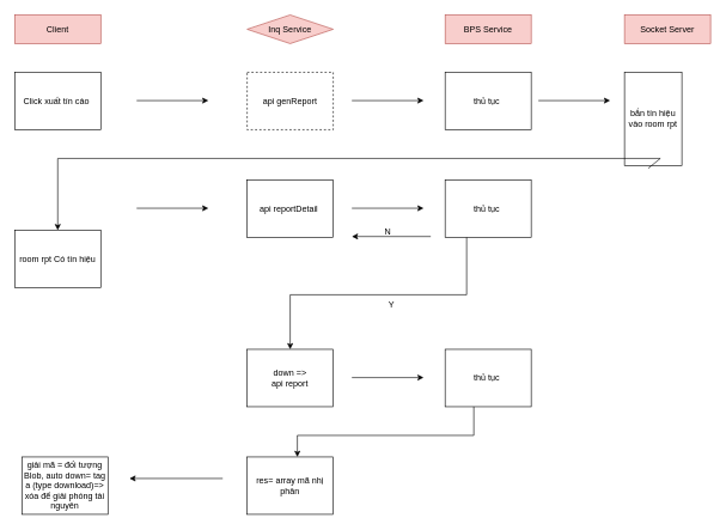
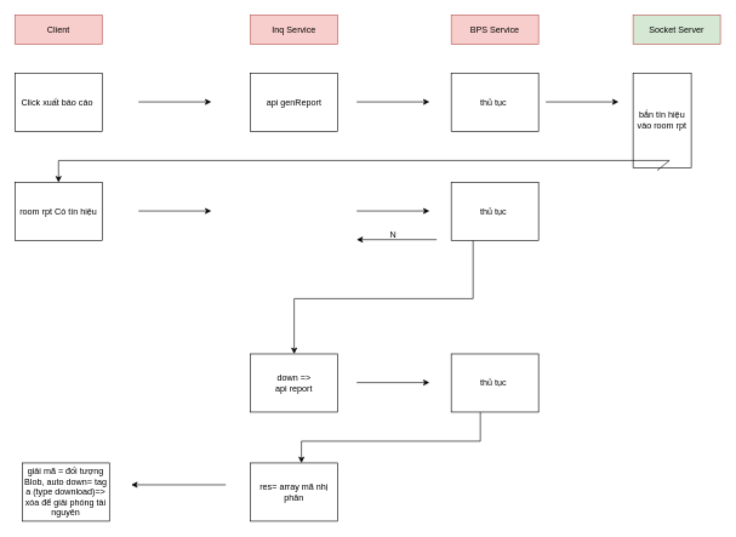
- <mxCell id="4" value="Inq Service" style="rhombus;whiteSpace=wrap;html=1;fillColor=#f8cecc;strokeColor=#b85450;" vertex="1" parent="1"><mxGeometry x="344" y="20" width="120" height="40" as="geometry" /></mxCell>
+ <mxCell id="4" value="Inq Service" style="rounded=0;whiteSpace=wrap;html=1;fillColor=#f8cecc;strokeColor=#b85450;" vertex="1" parent="1"><mxGeometry x="344" y="20" width="120" height="40" as="geometry" /></mxCell>
- <mxCell id="3" value="Socket Server" style="rounded=0;whiteSpace=wrap;html=1;fillColor=#f8cecc;strokeColor=#b85450;" vertex="1" parent="1"><mxGeometry x="870" y="20" width="120" height="40" as="geometry" /></mxCell>
+ <mxCell id="3" value="Socket Server" style="rounded=0;whiteSpace=wrap;html=1;fillColor=#d5e8d4;strokeColor=#b85450;" vertex="1" parent="1"><mxGeometry x="870" y="20" width="120" height="40" as="geometry" /></mxCell>
- <mxCell id="5" value="Click xuất tín cáo&amp;nbsp;" style="whiteSpace=wrap;html=1;" vertex="1" parent="1"><mxGeometry x="20" y="100" width="120" height="80" as="geometry" /></mxCell>
+ <mxCell id="5" value="Click xuất báo cáo&amp;nbsp;" style="whiteSpace=wrap;html=1;" vertex="1" parent="1"><mxGeometry x="20" y="100" width="120" height="80" as="geometry" /></mxCell>
- <mxCell id="7" value="api genReport" style="whiteSpace=wrap;html=1;dashed=1;" vertex="1" parent="1"><mxGeometry x="344" y="100" width="120" height="80" as="geometry" /></mxCell>
+ <mxCell id="7" value="api genReport" style="whiteSpace=wrap;html=1;" vertex="1" parent="1"><mxGeometry x="344" y="100" width="120" height="80" as="geometry" /></mxCell>
- <mxCell id="11" value="api reportDetail&amp;nbsp;" style="whiteSpace=wrap;html=1;" vertex="1" parent="1"><mxGeometry x="344" y="250" width="120" height="80" as="geometry" /></mxCell>
- <mxCell id="10" value="room rpt Có tín hiệu" style="whiteSpace=wrap;html=1;" vertex="1" parent="1"><mxGeometry x="20" y="320" width="120" height="80" as="geometry" /></mxCell>
+ <mxCell id="10" value="room rpt Có tín hiệu" style="whiteSpace=wrap;html=1;" vertex="1" parent="1"><mxGeometry x="20" y="250" width="120" height="80" as="geometry" /></mxCell>
- <mxCell id="27" value="Y" style="text;html=1;align=center;verticalAlign=middle;resizable=0;points=[];autosize=1;strokeColor=none;fillColor=none;" vertex="1" parent="1"><mxGeometry x="530" y="410" width="30" height="30" as="geometry" /></mxCell>
